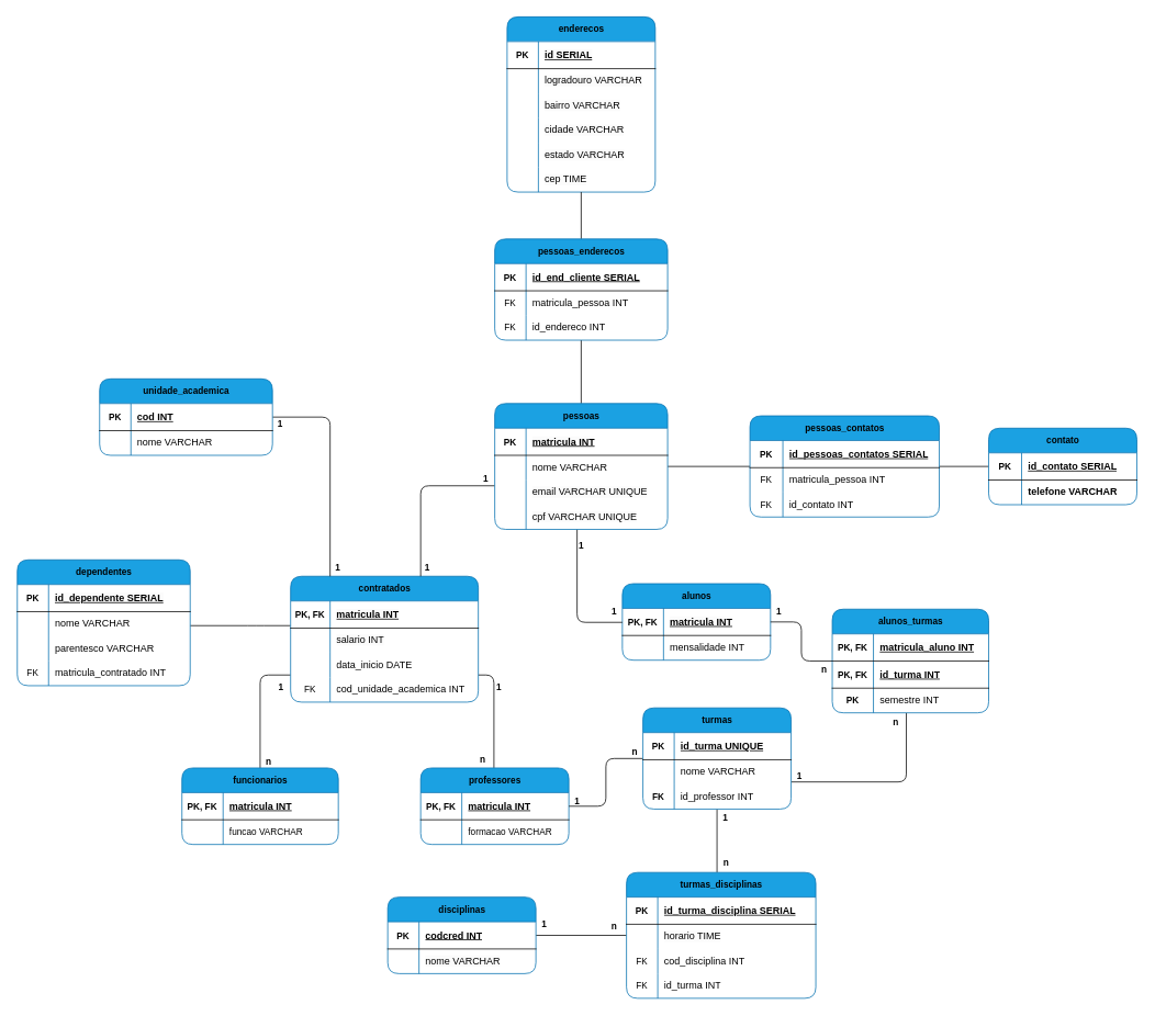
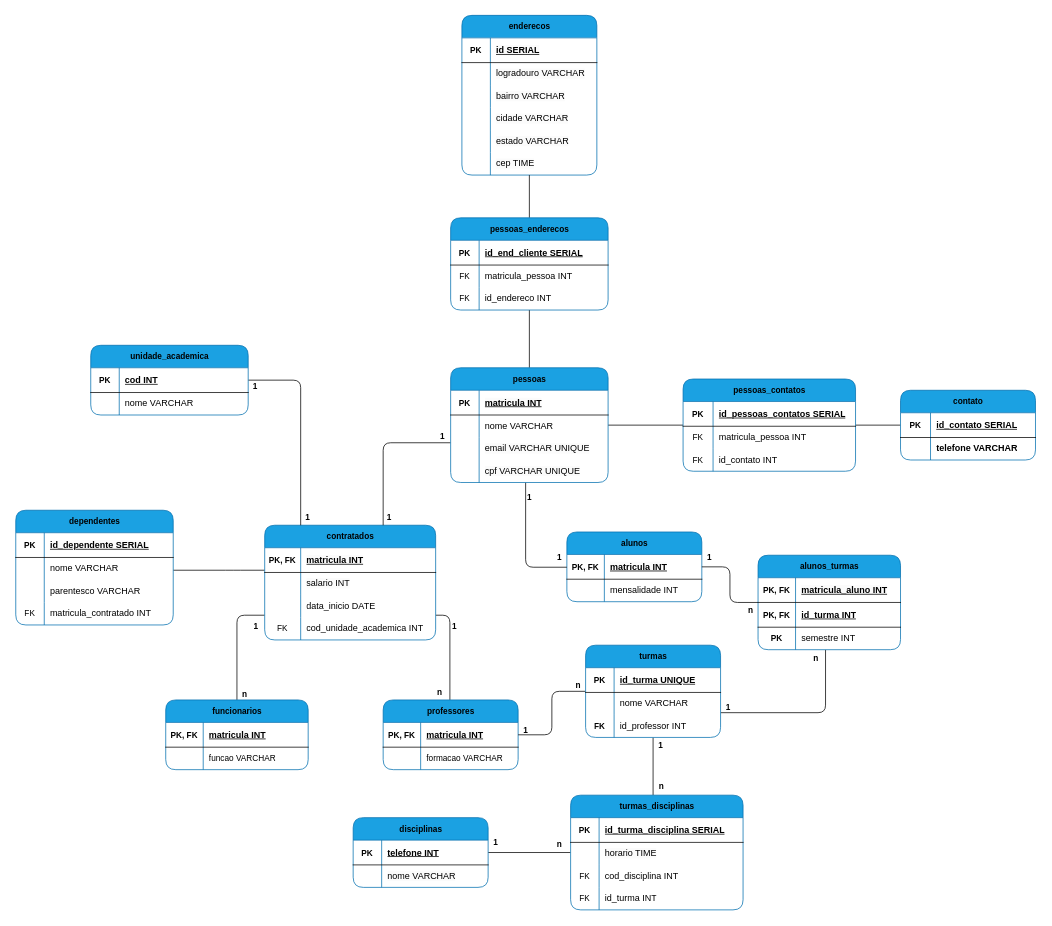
- <mxCell id="88" value="&lt;span style=&quot;font-size: 12px;&quot;&gt;codcred INT&lt;/span&gt;" style="shape=partialRectangle;connectable=0;fillColor=none;top=0;left=0;bottom=0;right=0;align=left;spacingLeft=6;fontStyle=5;overflow=hidden;whiteSpace=wrap;html=1;rounded=1;fontFamily=Helvetica;fontSize=11;fontColor=default;labelBackgroundColor=default;shadow=0;strokeColor=default;verticalAlign=middle;" parent="86" vertex="1"><mxGeometry x="38" width="142" height="33" as="geometry"><mxRectangle width="142" height="33" as="alternateBounds" /></mxGeometry></mxCell>
+ <mxCell id="88" value="&lt;span style=&quot;font-size: 12px;&quot;&gt;telefone INT&lt;/span&gt;" style="shape=partialRectangle;connectable=0;fillColor=none;top=0;left=0;bottom=0;right=0;align=left;spacingLeft=6;fontStyle=5;overflow=hidden;whiteSpace=wrap;html=1;rounded=1;fontFamily=Helvetica;fontSize=11;fontColor=default;labelBackgroundColor=default;shadow=0;strokeColor=default;verticalAlign=middle;" parent="86" vertex="1"><mxGeometry x="38" width="142" height="33" as="geometry"><mxRectangle width="142" height="33" as="alternateBounds" /></mxGeometry></mxCell>
